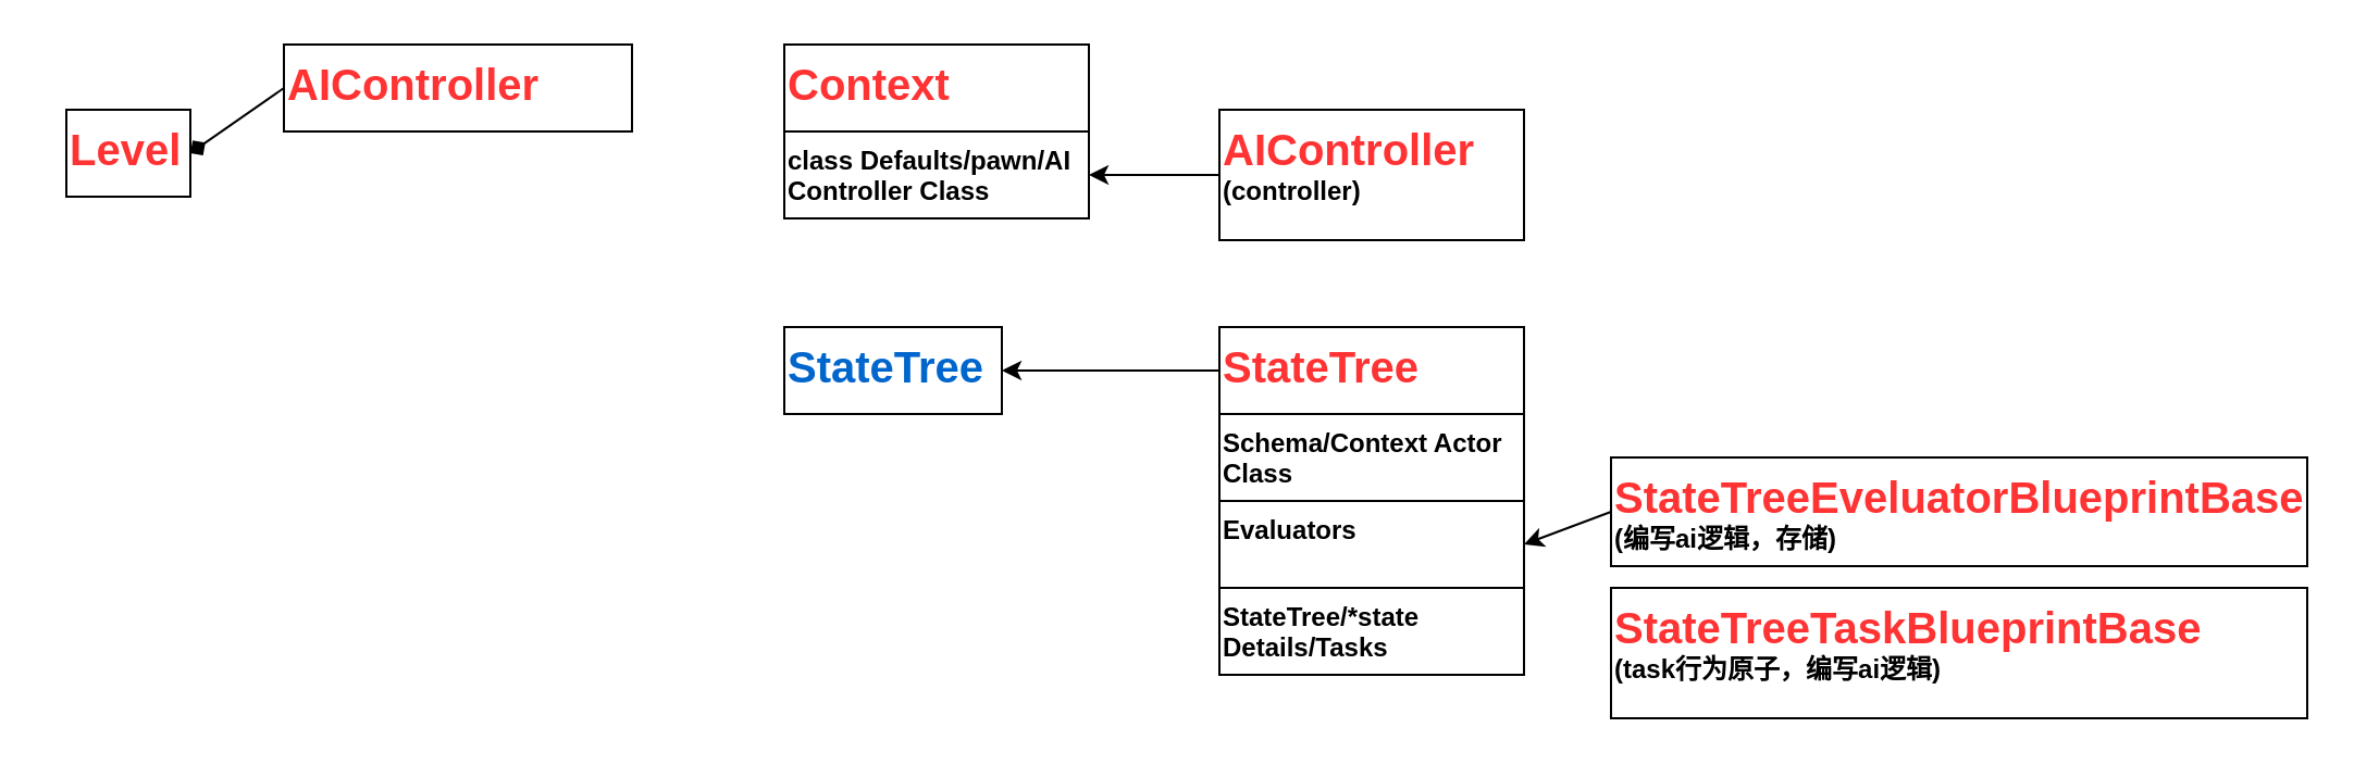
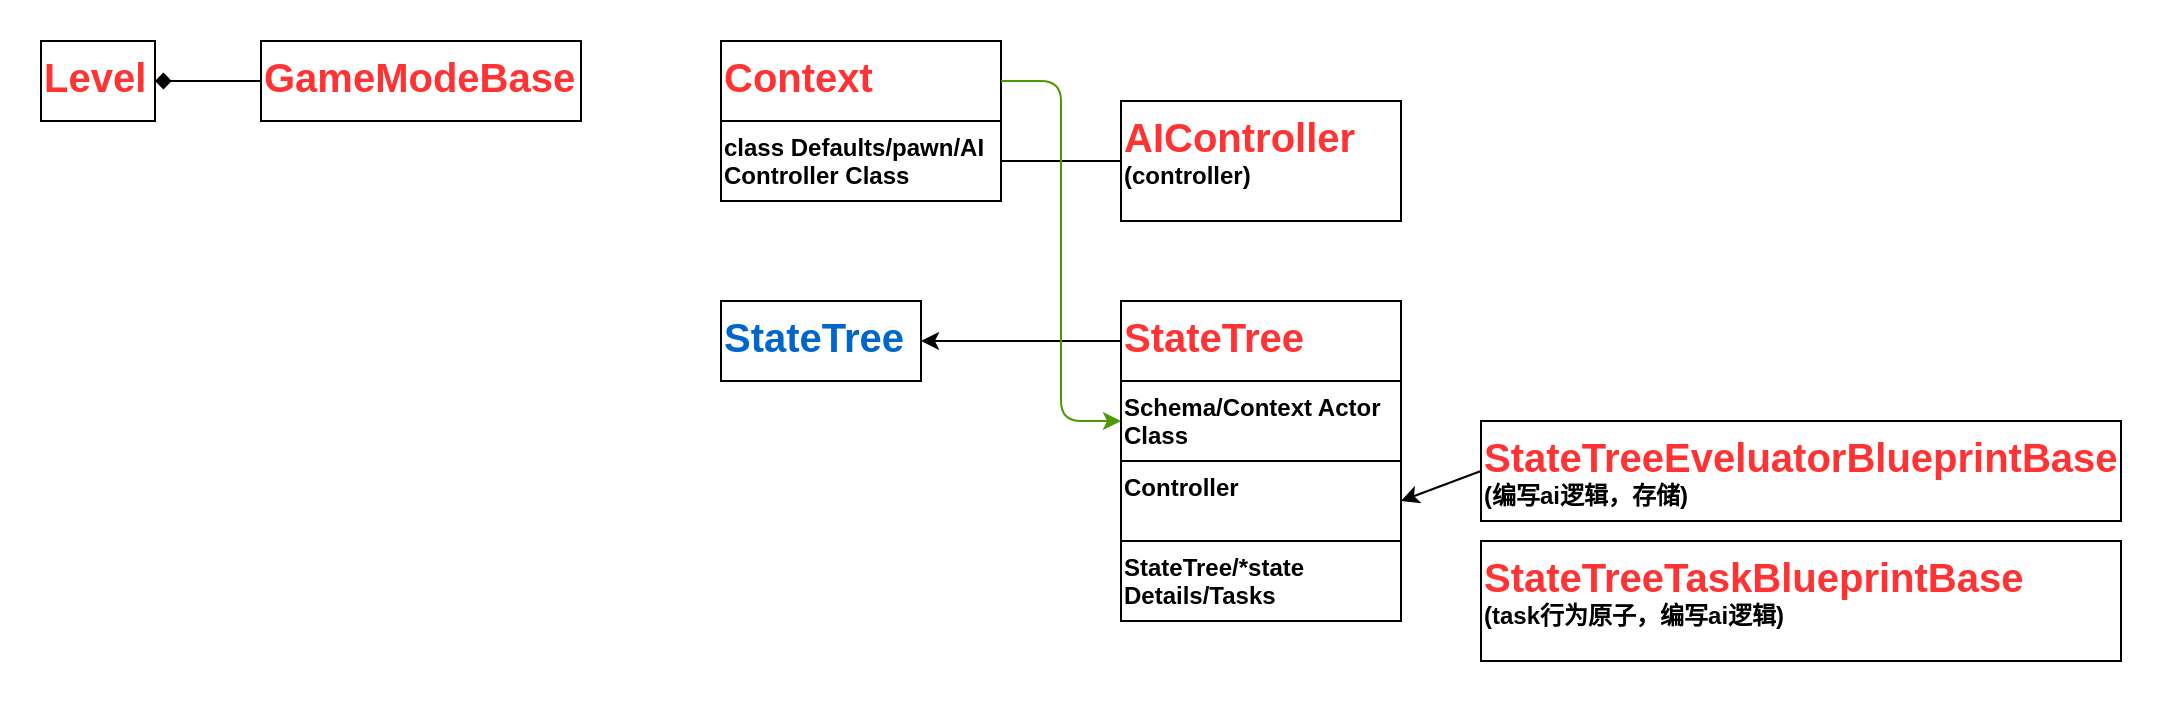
- <mxCell id="16" value="&lt;b&gt;&lt;span style=&quot;color: rgb(255 , 51 , 51) ; font-size: 20px&quot;&gt;AIController&lt;/span&gt;&lt;br&gt;&lt;/b&gt;" style="text;whiteSpace=wrap;html=1;strokeColor=#000000;" vertex="1" parent="1"><mxGeometry x="130" y="20" width="160" height="40" as="geometry" /></mxCell>
+ <mxCell id="16" value="&lt;b&gt;&lt;span style=&quot;color: rgb(255 , 51 , 51) ; font-size: 20px&quot;&gt;GameModeBase&lt;/span&gt;&lt;br&gt;&lt;/b&gt;" style="text;whiteSpace=wrap;html=1;strokeColor=#000000;" vertex="1" parent="1"><mxGeometry x="130" y="20" width="160" height="40" as="geometry" /></mxCell>
- <mxCell id="17" value="&lt;b&gt;&lt;span style=&quot;color: rgb(255 , 51 , 51) ; font-size: 20px&quot;&gt;Level&lt;/span&gt;&lt;br&gt;&lt;/b&gt;" style="text;whiteSpace=wrap;html=1;strokeColor=#000000;" vertex="1" parent="1"><mxGeometry x="30" y="50" width="57" height="40" as="geometry" /></mxCell>
+ <mxCell id="17" value="&lt;b&gt;&lt;span style=&quot;color: rgb(255 , 51 , 51) ; font-size: 20px&quot;&gt;Level&lt;/span&gt;&lt;br&gt;&lt;/b&gt;" style="text;whiteSpace=wrap;html=1;strokeColor=#000000;" vertex="1" parent="1"><mxGeometry x="20" y="20" width="57" height="40" as="geometry" /></mxCell>
- <mxCell id="7" value="" style="endArrow=classic;html=1;fontColor=#0066CC;exitX=0;exitY=0.5;exitDx=0;exitDy=0;entryX=1;entryY=0.5;entryDx=0;entryDy=0;" parent="1" source="3" target="6" edge="1"><mxGeometry width="50" height="50" relative="1" as="geometry"><mxPoint x="600" y="40" as="sourcePoint" /><mxPoint x="650" y="-10" as="targetPoint" /></mxGeometry></mxCell>
+ <mxCell id="7" value="" style="endArrow=none;html=1;fontColor=#0066CC;exitX=0;exitY=0.5;exitDx=0;exitDy=0;entryX=1;entryY=0.5;entryDx=0;entryDy=0;" parent="1" source="3" target="6" edge="1"><mxGeometry width="50" height="50" relative="1" as="geometry"><mxPoint x="600" y="40" as="sourcePoint" /><mxPoint x="650" y="-10" as="targetPoint" /></mxGeometry></mxCell>
+ <mxCell id="10" value="" style="endArrow=classic;html=1;fontColor=#0066CC;exitX=1;exitY=0.5;exitDx=0;exitDy=0;entryX=0;entryY=0.5;entryDx=0;entryDy=0;strokeColor=#4D9900;" parent="1" source="2" target="8" edge="1"><mxGeometry width="50" height="50" relative="1" as="geometry"><mxPoint x="570" y="180" as="sourcePoint" /><mxPoint x="470" y="180" as="targetPoint" /><Array as="points"><mxPoint x="530" y="40" /><mxPoint x="530" y="210" /></Array></mxGeometry></mxCell>
- <mxCell id="12" value="&lt;b&gt;Evaluators&lt;/b&gt;&lt;b&gt;&lt;br&gt;&lt;/b&gt;" style="text;whiteSpace=wrap;html=1;strokeColor=#000000;" parent="1" vertex="1"><mxGeometry x="560" y="230" width="140" height="40" as="geometry" /></mxCell>
+ <mxCell id="12" value="&lt;b&gt;Controller&lt;/b&gt;&lt;b&gt;&lt;br&gt;&lt;/b&gt;" style="text;whiteSpace=wrap;html=1;strokeColor=#000000;" parent="1" vertex="1"><mxGeometry x="560" y="230" width="140" height="40" as="geometry" /></mxCell>
